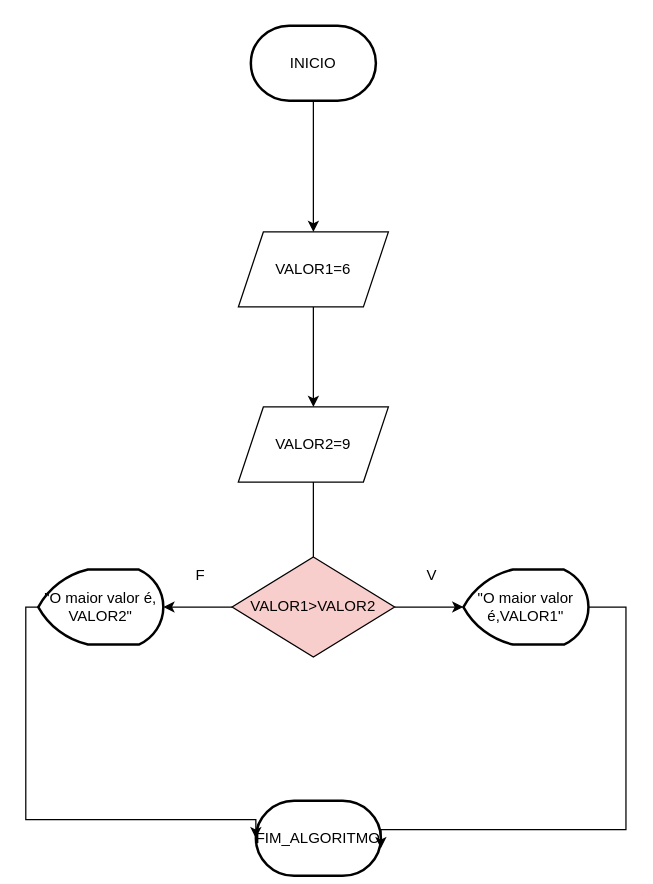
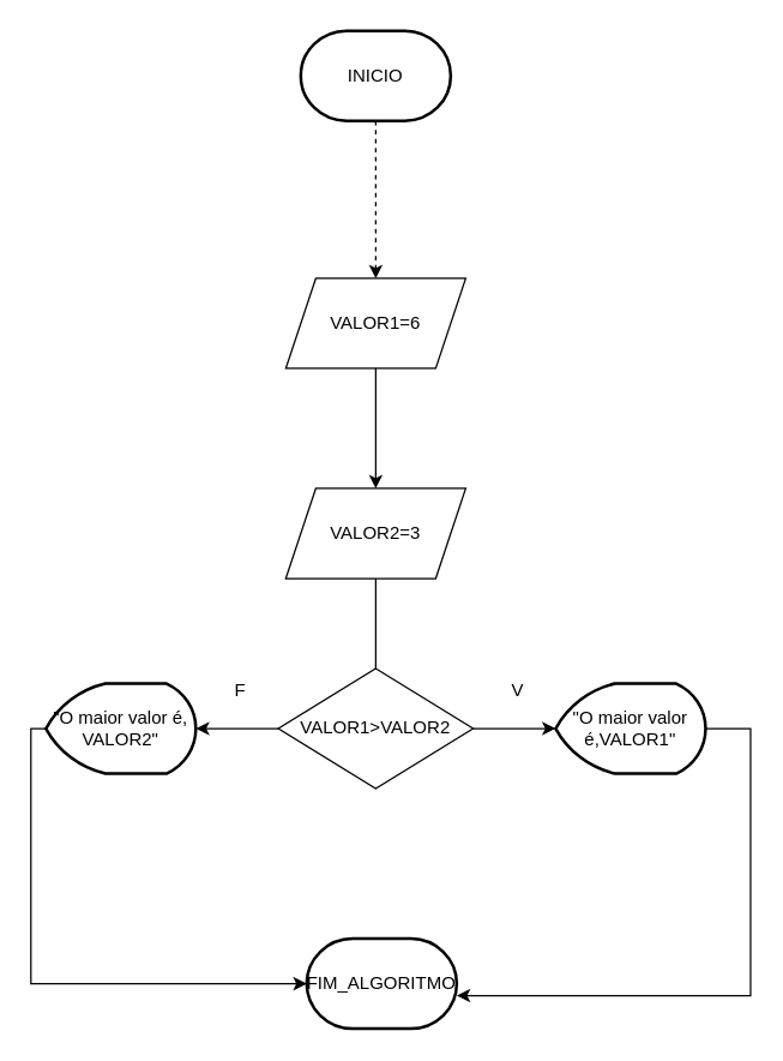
- <mxCell id="4" value="" style="edgeStyle=orthogonalEdgeStyle;rounded=0;orthogonalLoop=1;jettySize=auto;html=1;" edge="1" parent="1" source="5" target="3"><mxGeometry relative="1" as="geometry" /></mxCell>
+ <mxCell id="4" value="" style="edgeStyle=orthogonalEdgeStyle;rounded=0;orthogonalLoop=1;jettySize=auto;html=1;dashed=1;" edge="1" parent="1" source="5" target="3"><mxGeometry relative="1" as="geometry" /></mxCell>
- <mxCell id="7" value="VALOR2=9" style="shape=parallelogram;perimeter=parallelogramPerimeter;whiteSpace=wrap;html=1;fixedSize=1;" vertex="1" parent="1"><mxGeometry x="190" y="325" width="120" height="60" as="geometry" /></mxCell>
+ <mxCell id="7" value="VALOR2=3" style="shape=parallelogram;perimeter=parallelogramPerimeter;whiteSpace=wrap;html=1;fixedSize=1;" vertex="1" parent="1"><mxGeometry x="190" y="325" width="120" height="60" as="geometry" /></mxCell>
- <mxCell id="10" value="VALOR1&amp;gt;VALOR2" style="rhombus;whiteSpace=wrap;html=1;fillColor=#f8cecc;" vertex="1" parent="1"><mxGeometry x="185" y="445" width="130" height="80" as="geometry" /></mxCell>
+ <mxCell id="10" value="VALOR1&amp;gt;VALOR2" style="rhombus;whiteSpace=wrap;html=1;" vertex="1" parent="1"><mxGeometry x="185" y="445" width="130" height="80" as="geometry" /></mxCell>
- <mxCell id="13" value="FIM_ALGORITMO" style="strokeWidth=2;html=1;shape=mxgraph.flowchart.terminator;whiteSpace=wrap;" vertex="1" parent="1"><mxGeometry x="204" y="640" width="100" height="60" as="geometry" /></mxCell>
+ <mxCell id="13" value="FIM_ALGORITMO" style="strokeWidth=2;html=1;shape=mxgraph.flowchart.terminator;whiteSpace=wrap;" vertex="1" parent="1"><mxGeometry x="204" y="625" width="100" height="60" as="geometry" /></mxCell>
